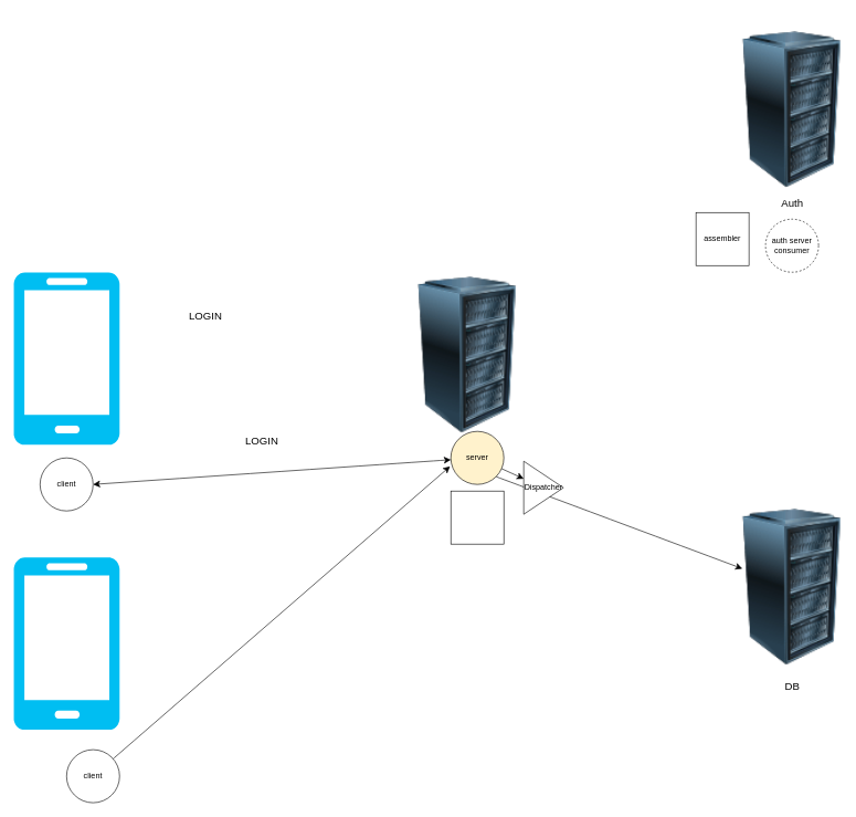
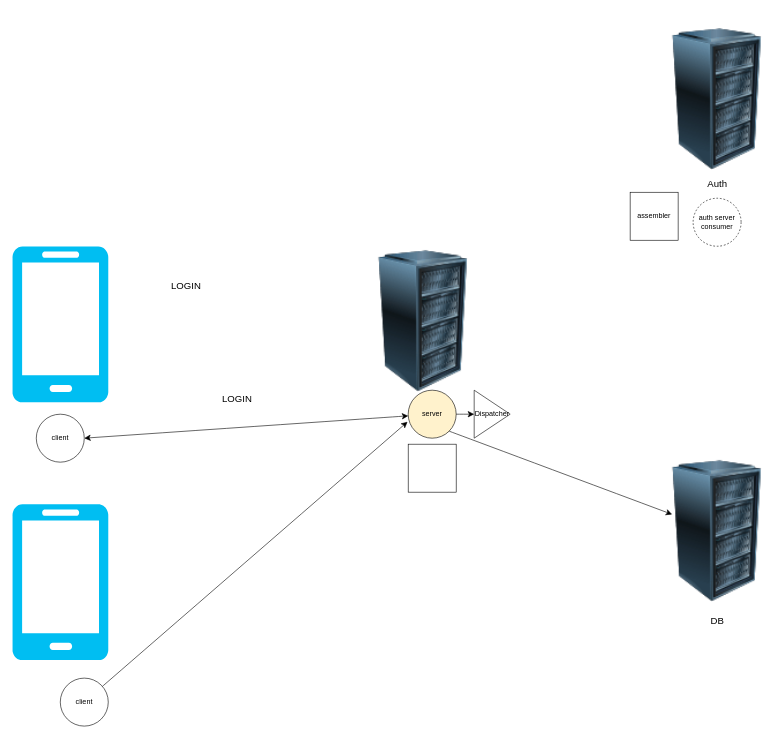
- <mxCell id="19" value="Dispatcher" style="triangle;whiteSpace=wrap;html=1;" vertex="1" parent="1"><mxGeometry x="790" y="695" width="60" height="80" as="geometry" /></mxCell>
+ <mxCell id="19" value="Dispatcher" style="triangle;whiteSpace=wrap;html=1;" vertex="1" parent="1"><mxGeometry x="790" y="650" width="60" height="80" as="geometry" /></mxCell>
